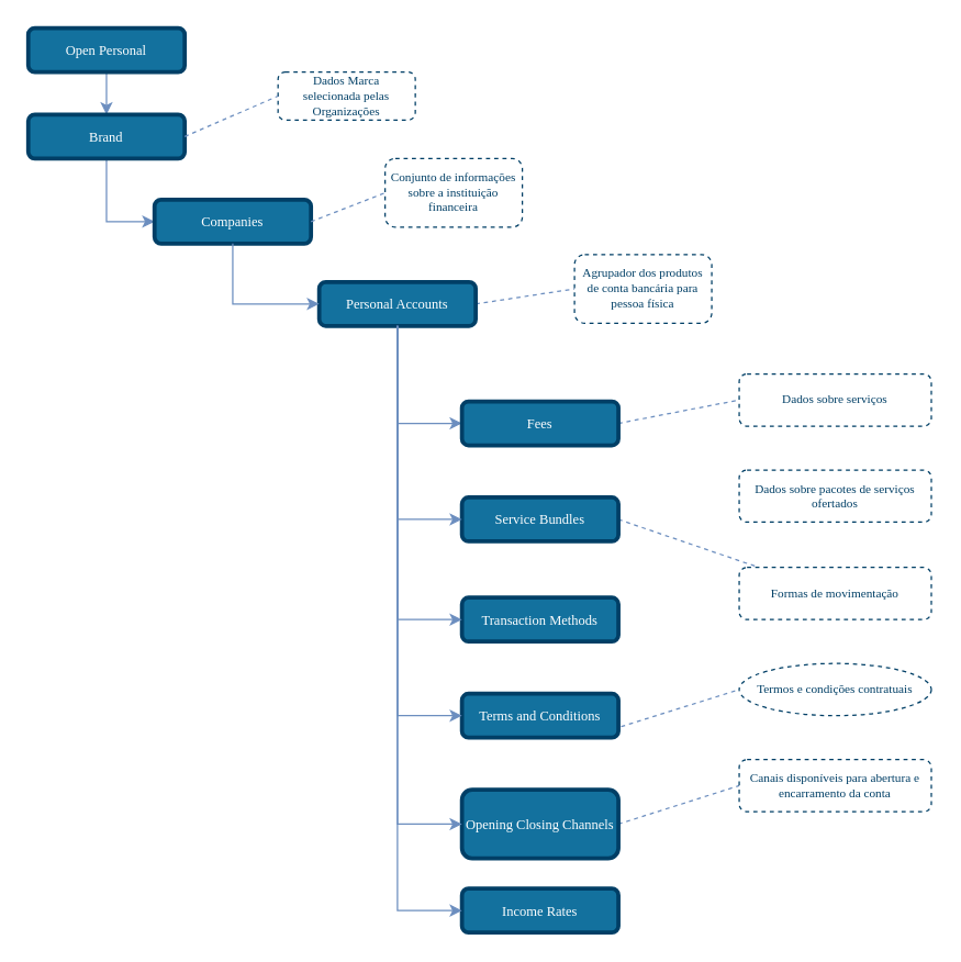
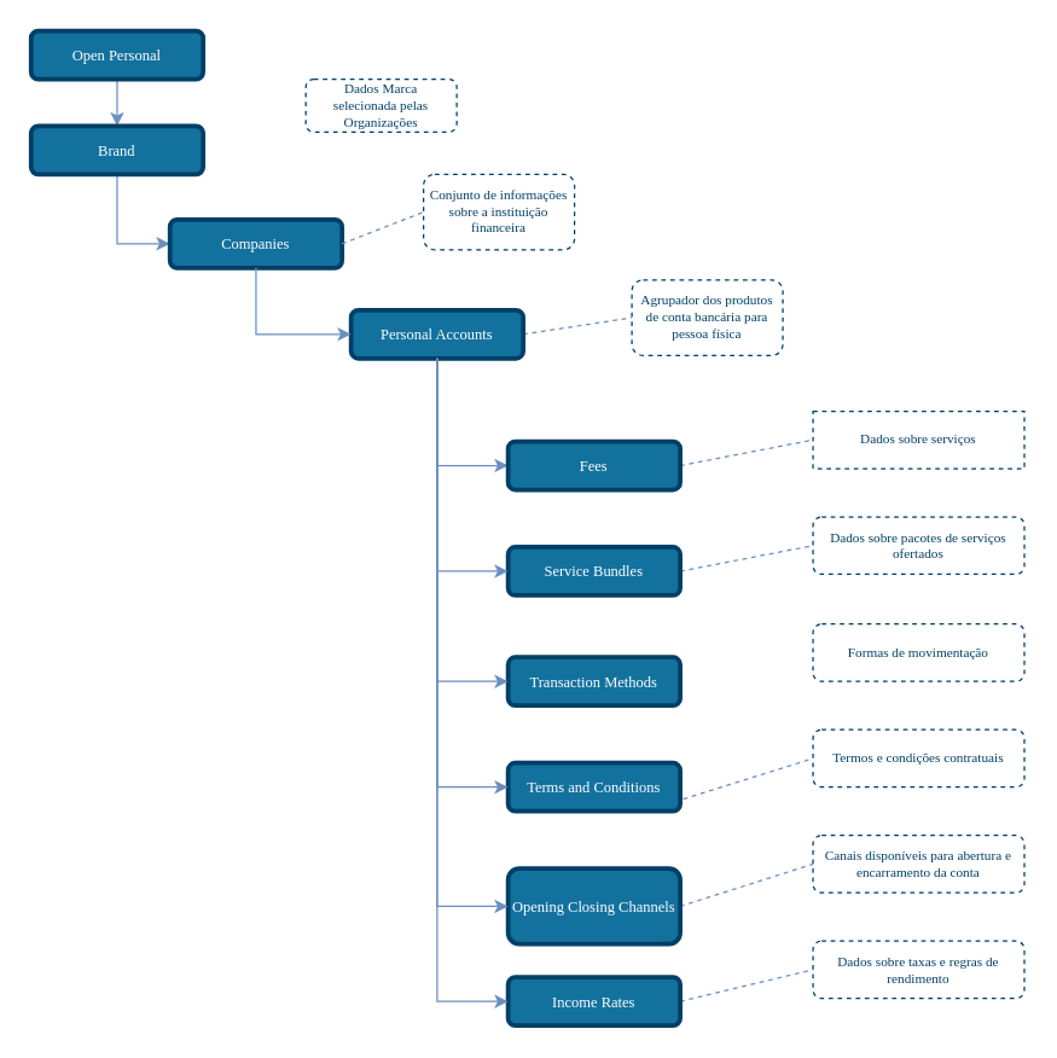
- <mxCell id="17" style="edgeStyle=none;rounded=1;orthogonalLoop=1;jettySize=auto;html=1;exitX=1;exitY=0.5;exitDx=0;exitDy=0;entryX=0;entryY=0.5;entryDx=0;entryDy=0;dashed=1;endArrow=none;endFill=0;endSize=6;strokeColor=#6C8EBF;" parent="1" source="15" target="16" edge="1"><mxGeometry relative="1" as="geometry"><mxPoint x="250" y="160" as="targetPoint" /><mxPoint x="144" y="181" as="sourcePoint" /></mxGeometry></mxCell>
- <mxCell id="19" value="&lt;font style=&quot;font-size: 9px&quot;&gt;Dados sobre serviços&lt;/font&gt;" style="rounded=1;whiteSpace=wrap;html=1;shadow=0;comic=0;strokeColor=#003F66;strokeWidth=1;fillColor=#ffffff;fontFamily=Verdana;fontSize=9;fontColor=#003F66;dashed=1;spacingLeft=5;spacing=0;spacingRight=5;spacingBottom=5;spacingTop=5;align=center;verticalAlign=middle;gradientColor=#ffffff;" parent="1" vertex="1"><mxGeometry x="538" y="272" width="140" height="38" as="geometry" /></mxCell>
+ <mxCell id="19" value="&lt;font style=&quot;font-size: 9px&quot;&gt;Dados sobre serviços&lt;/font&gt;" style="whiteSpace=wrap;html=1;shadow=0;comic=0;strokeColor=#003F66;strokeWidth=1;fillColor=#ffffff;fontFamily=Verdana;fontSize=9;fontColor=#003F66;dashed=1;spacingLeft=5;spacing=0;spacingRight=5;spacingBottom=5;spacingTop=5;align=center;verticalAlign=middle;gradientColor=#ffffff;rounded=0;" parent="1" vertex="1"><mxGeometry x="538" y="272" width="140" height="38" as="geometry" /></mxCell>
- <mxCell id="3" style="edgeStyle=none;rounded=1;orthogonalLoop=1;jettySize=auto;html=1;dashed=1;endArrow=none;endFill=0;endSize=6;strokeColor=#6C8EBF;exitX=1;exitY=0.5;exitDx=0;exitDy=0;" parent="1" source="18" target="26" edge="1"><mxGeometry relative="1" as="geometry"><mxPoint x="498" y="402" as="sourcePoint" /><mxPoint x="528" y="281" as="targetPoint" /></mxGeometry></mxCell>
+ <mxCell id="3" style="edgeStyle=none;rounded=1;orthogonalLoop=1;jettySize=auto;html=1;entryX=0;entryY=0.5;entryDx=0;entryDy=0;dashed=1;endArrow=none;endFill=0;endSize=6;strokeColor=#6C8EBF;exitX=1;exitY=0.5;exitDx=0;exitDy=0;" parent="1" source="18" target="25" edge="1"><mxGeometry relative="1" as="geometry"><mxPoint x="498" y="402" as="sourcePoint" /><mxPoint x="528" y="281" as="targetPoint" /></mxGeometry></mxCell>
- <mxCell id="27" value="&lt;font style=&quot;font-size: 9px&quot;&gt;Termos e condições contratuais&lt;/font&gt;" style="ellipse;whiteSpace=wrap;html=1;shadow=0;comic=0;strokeColor=#003F66;strokeWidth=1;fillColor=#ffffff;fontFamily=Verdana;fontSize=9;fontColor=#003F66;dashed=1;spacingLeft=5;spacing=0;spacingRight=5;spacingBottom=5;spacingTop=5;align=center;verticalAlign=middle;gradientColor=#ffffff;" parent="1" vertex="1"><mxGeometry x="538" y="483" width="140" height="38" as="geometry" /></mxCell>
+ <mxCell id="27" value="&lt;font style=&quot;font-size: 9px&quot;&gt;Termos e condições contratuais&lt;/font&gt;" style="rounded=1;whiteSpace=wrap;html=1;shadow=0;comic=0;strokeColor=#003F66;strokeWidth=1;fillColor=#ffffff;fontFamily=Verdana;fontSize=9;fontColor=#003F66;dashed=1;spacingLeft=5;spacing=0;spacingRight=5;spacingBottom=5;spacingTop=5;align=center;verticalAlign=middle;gradientColor=#ffffff;" parent="1" vertex="1"><mxGeometry x="538" y="483" width="140" height="38" as="geometry" /></mxCell>
+ <mxCell id="29" value="&lt;font style=&quot;font-size: 9px&quot;&gt;Dados sobre taxas e regras de rendimento&lt;/font&gt;" style="rounded=1;whiteSpace=wrap;html=1;shadow=0;comic=0;strokeColor=#003F66;strokeWidth=1;fillColor=#ffffff;fontFamily=Verdana;fontSize=9;fontColor=#003F66;dashed=1;spacingLeft=5;spacing=0;spacingRight=5;spacingBottom=5;spacingTop=5;align=center;verticalAlign=middle;gradientColor=#ffffff;" parent="1" vertex="1"><mxGeometry x="538" y="623" width="140" height="38" as="geometry" /></mxCell>
+ <mxCell id="6" style="edgeStyle=none;rounded=1;orthogonalLoop=1;jettySize=auto;html=1;entryX=0;entryY=0.5;entryDx=0;entryDy=0;dashed=1;endArrow=none;endFill=0;endSize=6;strokeColor=#6C8EBF;exitX=1;exitY=0.5;exitDx=0;exitDy=0;" parent="1" source="24" target="29" edge="1"><mxGeometry relative="1" as="geometry"><mxPoint x="488" y="703" as="sourcePoint" /><mxPoint x="528" y="562" as="targetPoint" /></mxGeometry></mxCell>
